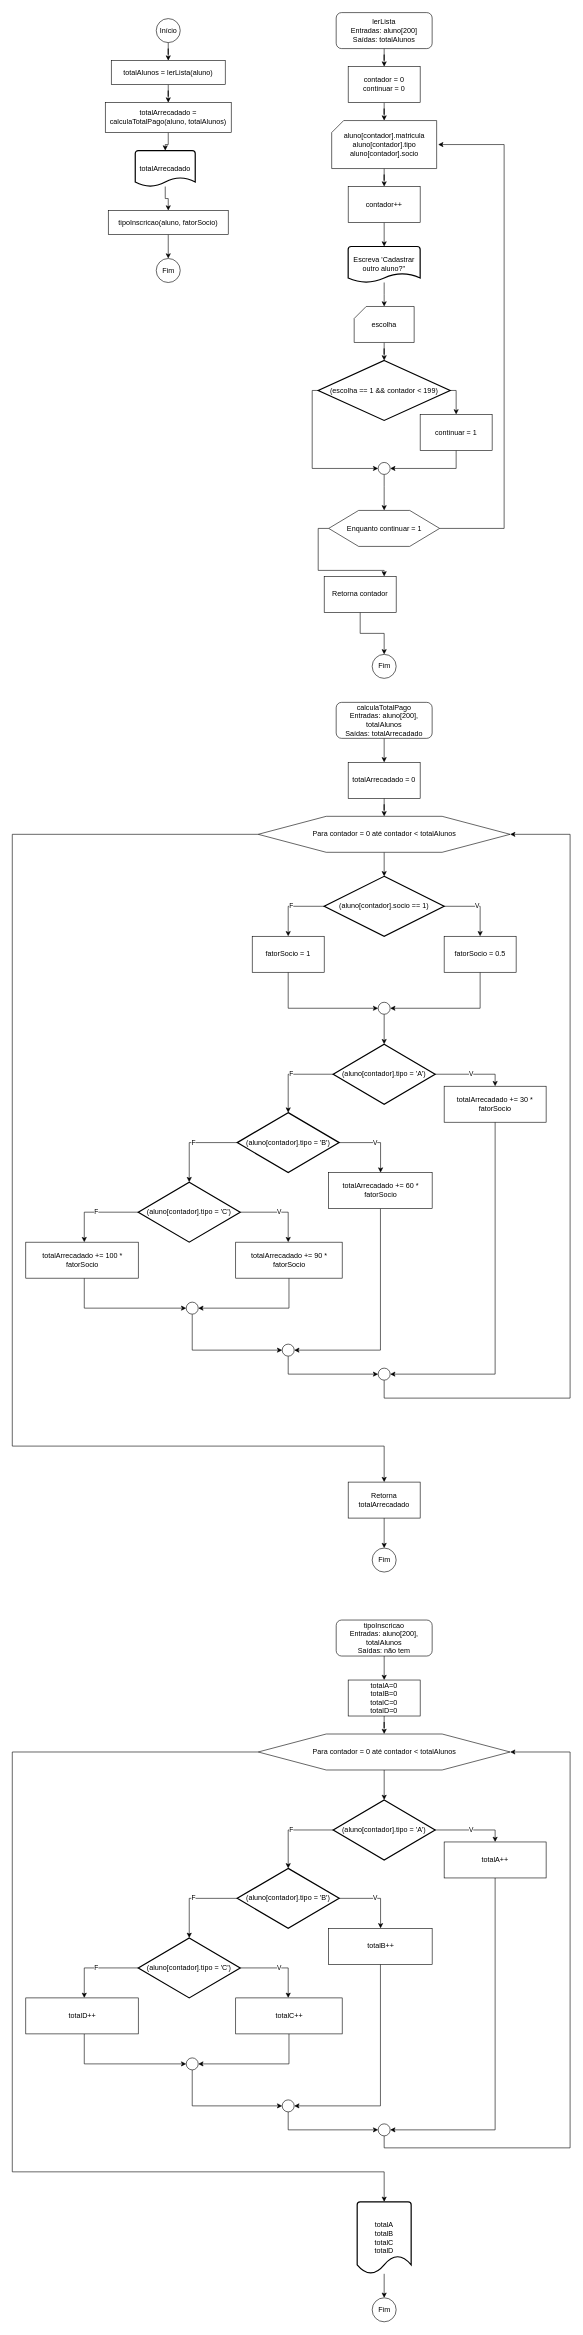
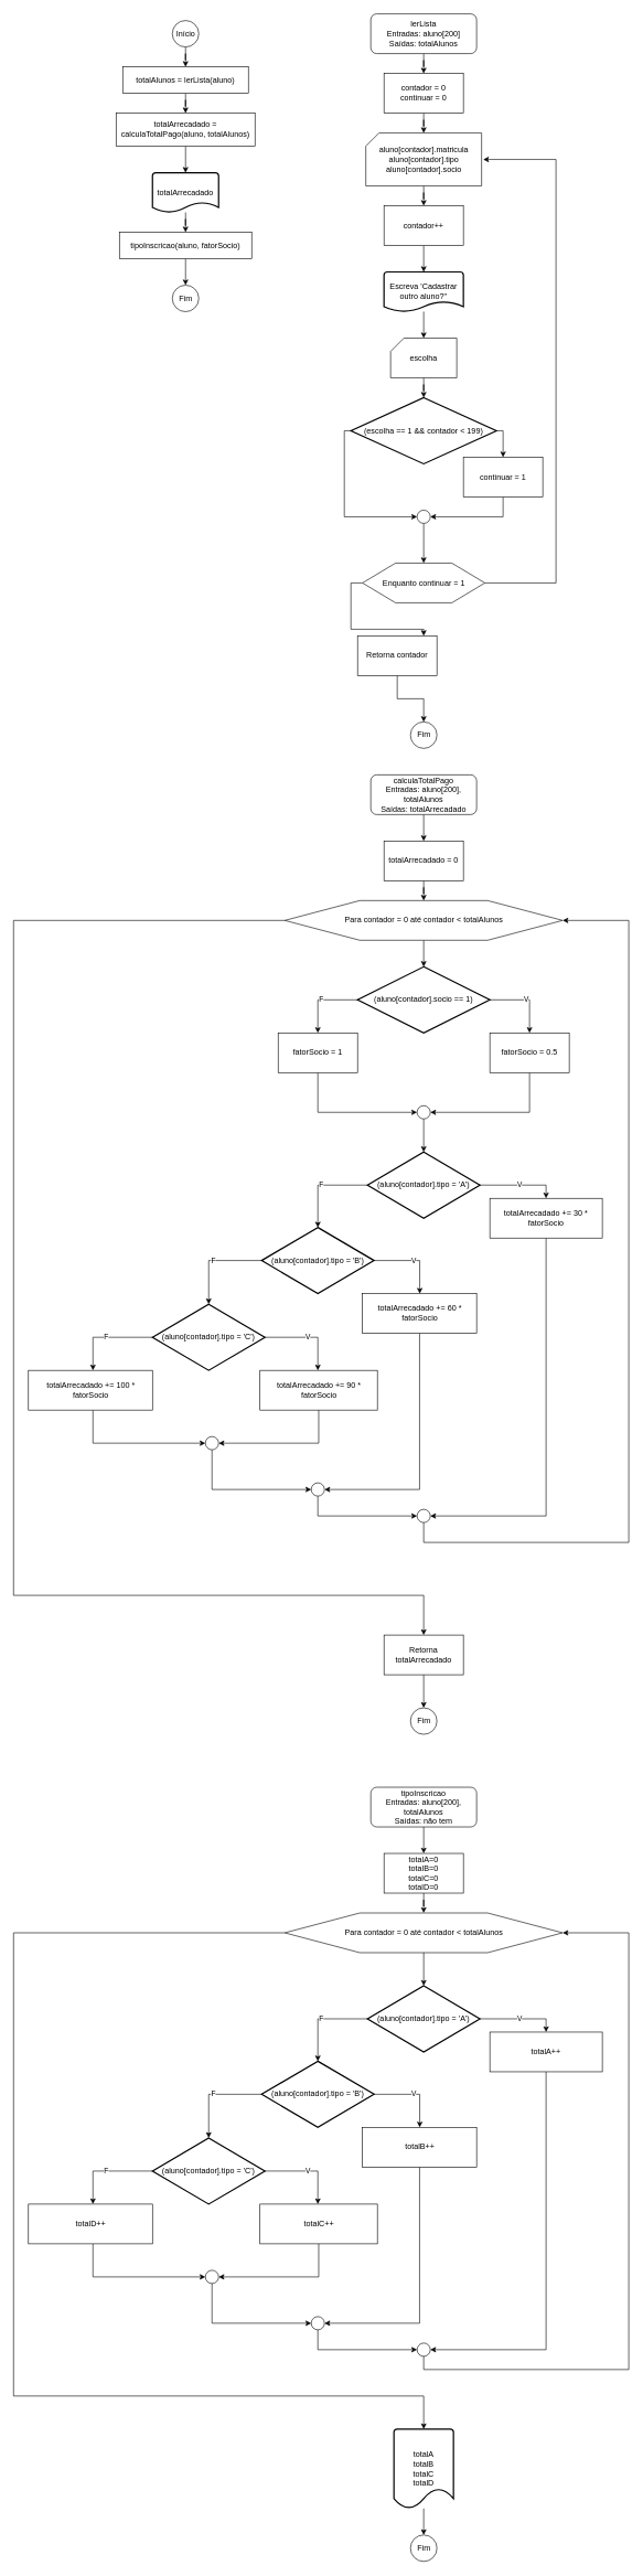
- <mxCell id="9" value="totalArrecadado" style="strokeWidth=2;html=1;shape=mxgraph.flowchart.document2;whiteSpace=wrap;size=0.25;" parent="1" vertex="1"><mxGeometry x="225" y="250" width="100" height="60" as="geometry" /></mxCell>
+ <mxCell id="9" value="totalArrecadado" style="strokeWidth=2;html=1;shape=mxgraph.flowchart.document2;whiteSpace=wrap;size=0.25;" parent="1" vertex="1"><mxGeometry x="230" y="260" width="100" height="60" as="geometry" /></mxCell>
